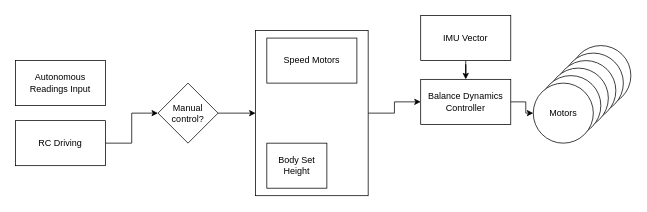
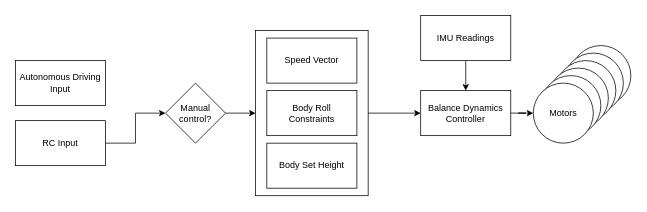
- <mxCell id="15" value="IMU Vector" style="rounded=0;whiteSpace=wrap;html=1;" vertex="1" parent="1"><mxGeometry x="560" y="20" width="120" height="60" as="geometry" /></mxCell>
+ <mxCell id="15" value="IMU Readings" style="rounded=0;whiteSpace=wrap;html=1;" vertex="1" parent="1"><mxGeometry x="560" y="20" width="120" height="60" as="geometry" /></mxCell>
- <mxCell id="20" value="Speed Motors" style="rounded=0;whiteSpace=wrap;html=1;" vertex="1" parent="1"><mxGeometry x="355" y="50" width="120" height="60" as="geometry" /></mxCell>
+ <mxCell id="20" value="Speed Vector" style="rounded=0;whiteSpace=wrap;html=1;" vertex="1" parent="1"><mxGeometry x="355" y="50" width="120" height="60" as="geometry" /></mxCell>
- <mxCell id="13" value="Autonomous Readings Input" style="rounded=0;whiteSpace=wrap;html=1;" vertex="1" parent="1"><mxGeometry x="20" y="80" width="120" height="60" as="geometry" /></mxCell>
+ <mxCell id="13" value="Autonomous Driving Input" style="rounded=0;whiteSpace=wrap;html=1;" vertex="1" parent="1"><mxGeometry x="20" y="80" width="120" height="60" as="geometry" /></mxCell>
- <mxCell id="3" value="Balance Dynamics Controller" style="rounded=0;whiteSpace=wrap;html=1;" vertex="1" parent="1"><mxGeometry x="560" y="105" width="120" height="60" as="geometry" /></mxCell>
+ <mxCell id="3" value="Balance Dynamics Controller" style="rounded=0;whiteSpace=wrap;html=1;" vertex="1" parent="1"><mxGeometry x="560" y="120" width="120" height="60" as="geometry" /></mxCell>
- <mxCell id="17" value="Manual control?" style="rhombus;whiteSpace=wrap;html=1;" vertex="1" parent="1"><mxGeometry x="210" y="110" width="80" height="80" as="geometry" /></mxCell>
+ <mxCell id="17" value="Manual control?" style="rhombus;whiteSpace=wrap;html=1;" vertex="1" parent="1"><mxGeometry x="220" y="110" width="80" height="80" as="geometry" /></mxCell>
+ <mxCell id="21" value="Body Roll&lt;div&gt;Constraints&lt;/div&gt;" style="rounded=0;whiteSpace=wrap;html=1;" vertex="1" parent="1"><mxGeometry x="355" y="120" width="120" height="60" as="geometry" /></mxCell>
- <mxCell id="12" value="RC Driving" style="rounded=0;whiteSpace=wrap;html=1;" vertex="1" parent="1"><mxGeometry x="20" y="160" width="120" height="60" as="geometry" /></mxCell>
+ <mxCell id="12" value="RC Input" style="rounded=0;whiteSpace=wrap;html=1;" vertex="1" parent="1"><mxGeometry x="20" y="160" width="120" height="60" as="geometry" /></mxCell>
- <mxCell id="22" value="Body Set Height" style="rounded=0;whiteSpace=wrap;html=1;" vertex="1" parent="1"><mxGeometry x="355" y="190" width="80" height="60" as="geometry" /></mxCell>
+ <mxCell id="22" value="Body Set Height" style="rounded=0;whiteSpace=wrap;html=1;" vertex="1" parent="1"><mxGeometry x="355" y="190" width="120" height="60" as="geometry" /></mxCell>
